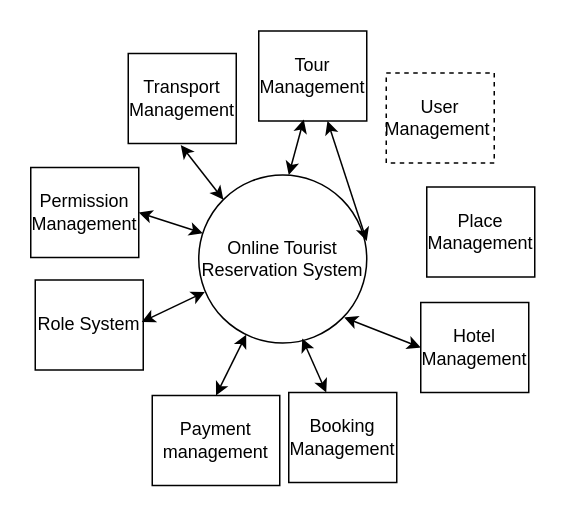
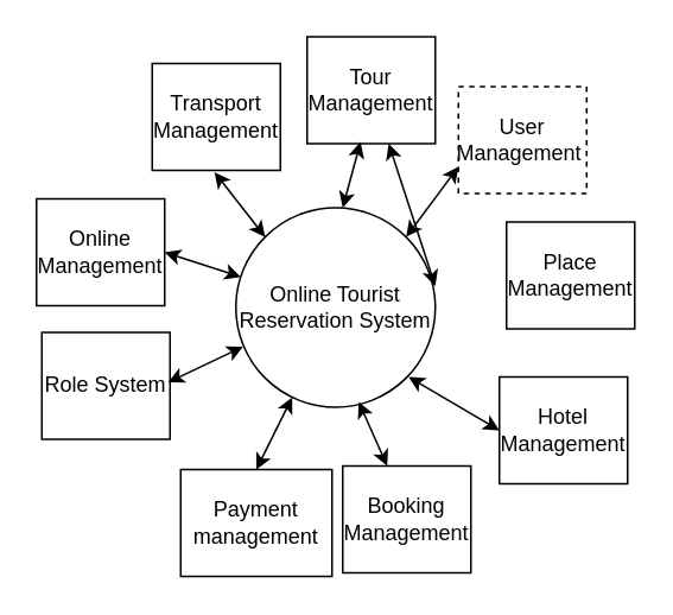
+ <mxCell id="15" value="" style="endArrow=classic;startArrow=classic;html=1;entryX=0;entryY=0.75;entryDx=0;entryDy=0;exitX=1;exitY=0;exitDx=0;exitDy=0;" edge="1" parent="1" source="2" target="4"><mxGeometry width="50" height="50" relative="1" as="geometry"><mxPoint x="235" y="133" as="sourcePoint" /><mxPoint x="266" y="76" as="targetPoint" /></mxGeometry></mxCell>
- <mxCell id="11" value="Permission Management" style="rounded=0;whiteSpace=wrap;html=1;" vertex="1" parent="1"><mxGeometry x="20" y="111" width="72" height="60" as="geometry" /></mxCell>
+ <mxCell id="11" value="Online Management" style="rounded=0;whiteSpace=wrap;html=1;" vertex="1" parent="1"><mxGeometry x="20" y="111" width="72" height="60" as="geometry" /></mxCell>
- <mxCell id="6" value="Hotel Management" style="rounded=0;whiteSpace=wrap;html=1;" vertex="1" parent="1"><mxGeometry x="280" y="201" width="72" height="60" as="geometry" /></mxCell>
+ <mxCell id="6" value="Hotel Management" style="rounded=0;whiteSpace=wrap;html=1;" vertex="1" parent="1"><mxGeometry x="280" y="211" width="72" height="60" as="geometry" /></mxCell>
